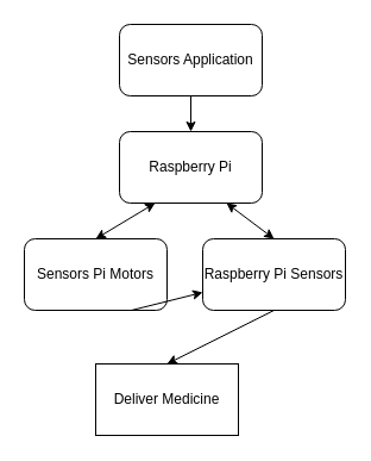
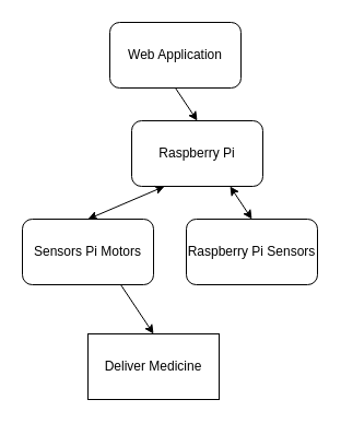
- <mxCell id="2" value="Sensors Application" style="rounded=1;whiteSpace=wrap;html=1;" vertex="1" parent="1"><mxGeometry x="100" y="20" width="120" height="60" as="geometry" /></mxCell>
+ <mxCell id="2" value="Web Application" style="rounded=1;whiteSpace=wrap;html=1;" vertex="1" parent="1"><mxGeometry x="100" y="20" width="120" height="60" as="geometry" /></mxCell>
- <mxCell id="3" value="Raspberry Pi" style="rounded=1;whiteSpace=wrap;html=1;" vertex="1" parent="1"><mxGeometry x="100" y="110" width="120" height="60" as="geometry" /></mxCell>
+ <mxCell id="3" value="Raspberry Pi" style="rounded=1;whiteSpace=wrap;html=1;" vertex="1" parent="1"><mxGeometry x="120" y="110" width="120" height="60" as="geometry" /></mxCell>
- <mxCell id="8" value="" style="endArrow=classic;html=1;exitX=0.75;exitY=1;exitDx=0;exitDy=0;" edge="1" parent="1" source="5" target="4"><mxGeometry width="50" height="50" relative="1" as="geometry"><mxPoint x="20" y="420" as="sourcePoint" /><mxPoint x="70" y="370" as="targetPoint" /></mxGeometry></mxCell>
+ <mxCell id="8" value="" style="endArrow=classic;html=1;exitX=0.75;exitY=1;exitDx=0;exitDy=0;entryX=0.5;entryY=0;entryDx=0;entryDy=0;" edge="1" parent="1" source="5" target="6"><mxGeometry width="50" height="50" relative="1" as="geometry"><mxPoint x="20" y="420" as="sourcePoint" /><mxPoint x="70" y="370" as="targetPoint" /></mxGeometry></mxCell>
- <mxCell id="9" value="" style="endArrow=classic;html=1;exitX=0.5;exitY=1;exitDx=0;exitDy=0;entryX=0.5;entryY=0;entryDx=0;entryDy=0;" edge="1" parent="1" source="4" target="6"><mxGeometry width="50" height="50" relative="1" as="geometry"><mxPoint x="10" y="500" as="sourcePoint" /><mxPoint x="60" y="450" as="targetPoint" /></mxGeometry></mxCell>
